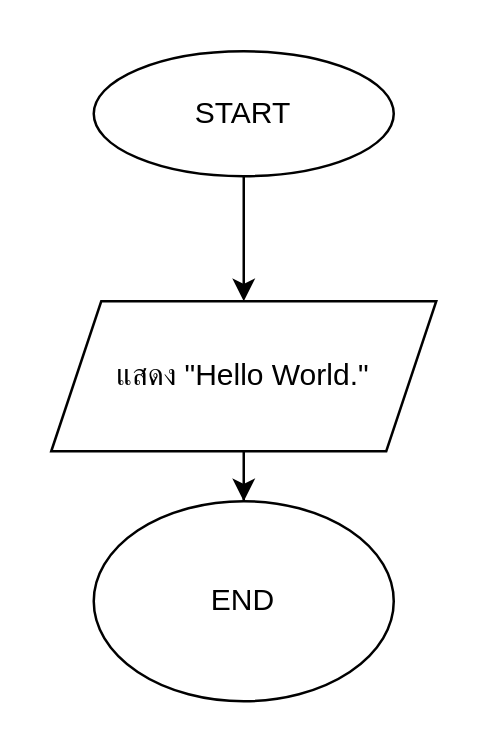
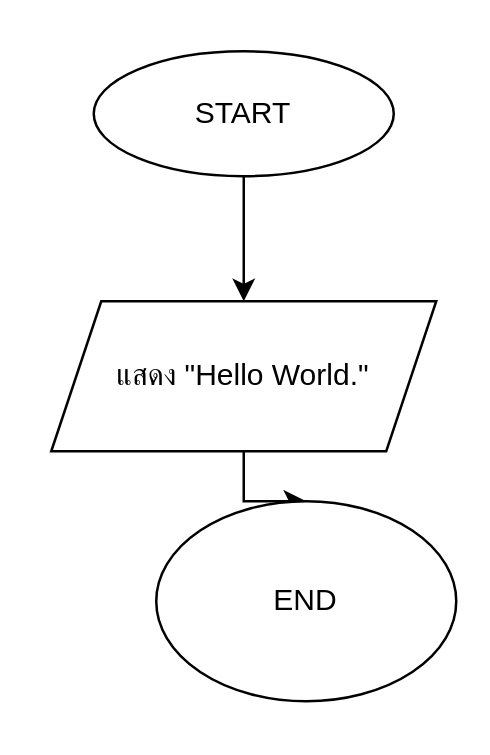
- <mxCell id="6" value="END" style="ellipse;whiteSpace=wrap;html=1;" vertex="1" parent="1"><mxGeometry x="37" y="200" width="120" height="80" as="geometry" /></mxCell>
+ <mxCell id="6" value="END" style="ellipse;whiteSpace=wrap;html=1;" vertex="1" parent="1"><mxGeometry x="62" y="200" width="120" height="80" as="geometry" /></mxCell>
